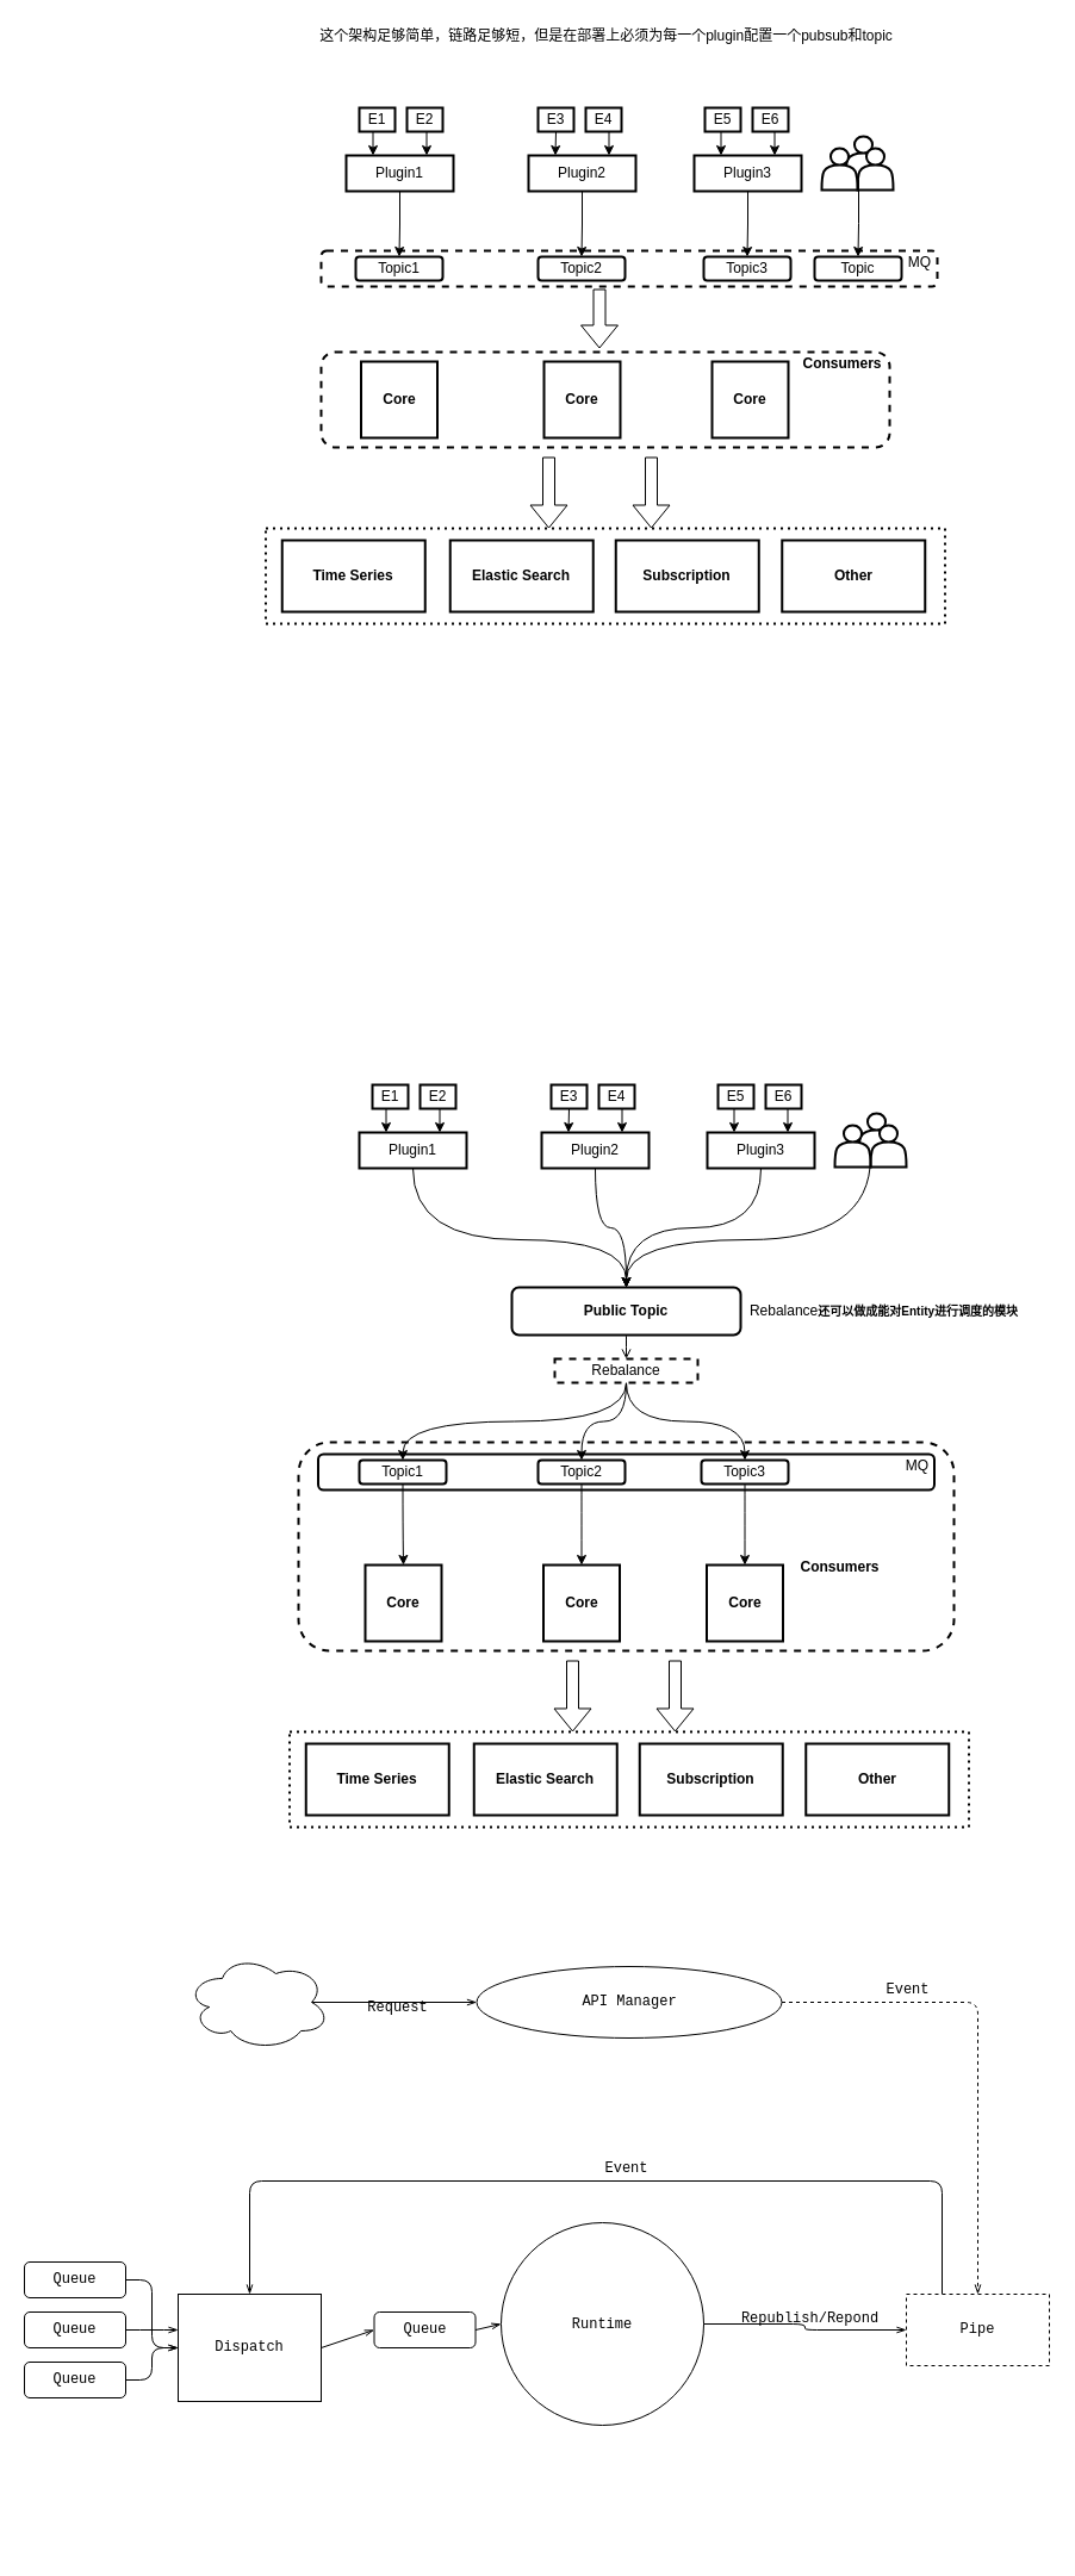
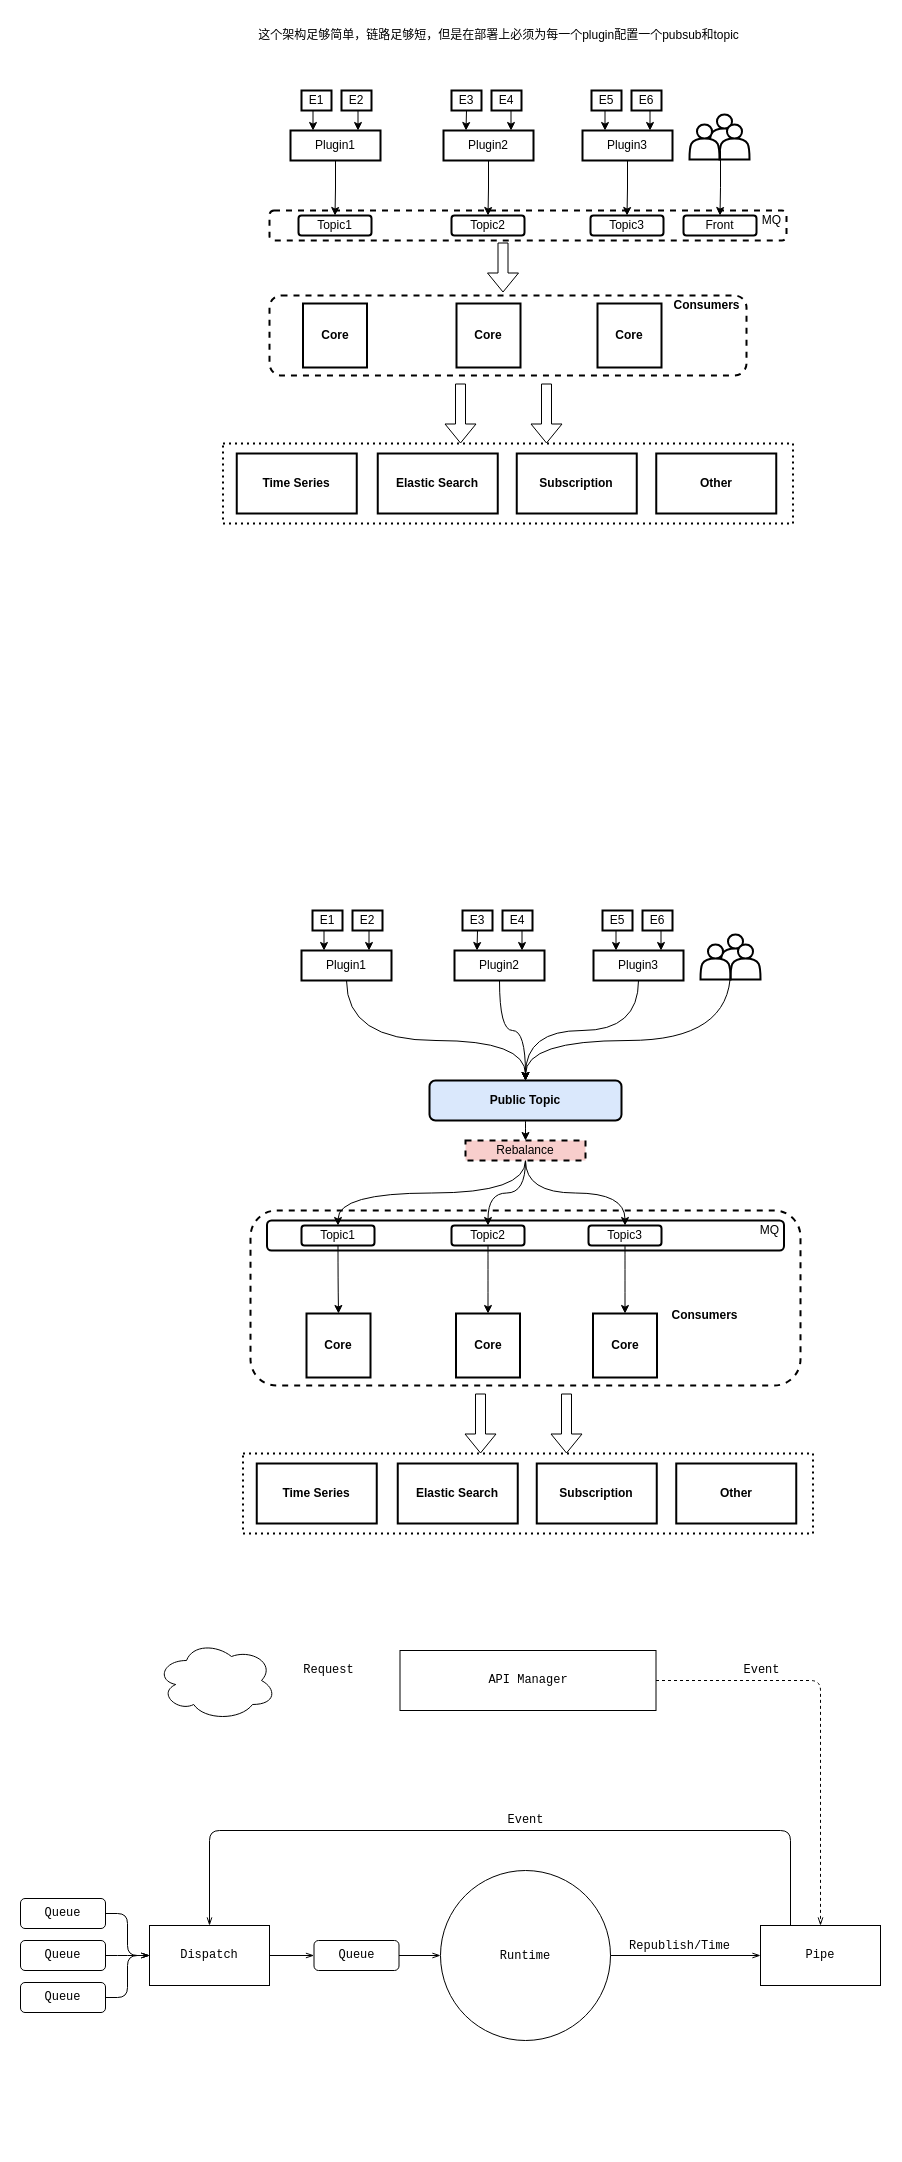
- <mxCell id="31" value="&lt;font color=&quot;#000000&quot;&gt;这个架构足够简单，链路足够短，但是在部署上必须为每一个plugin配置一个pubsub和topic&lt;/font&gt;" style="text;html=1;align=center;verticalAlign=middle;resizable=0;points=[];autosize=1;strokeColor=none;" parent="2" vertex="1"><mxGeometry x="237.5" width="500" height="20" as="geometry" /></mxCell>
+ <mxCell id="31" value="&lt;font color=&quot;#000000&quot;&gt;这个架构足够简单，链路足够短，但是在部署上必须为每一个plugin配置一个pubsub和topic&lt;/font&gt;" style="text;html=1;align=center;verticalAlign=middle;resizable=0;points=[];autosize=1;strokeColor=none;" parent="2" vertex="1"><mxGeometry x="227.5" y="5" width="500" height="20" as="geometry" /></mxCell>
- <mxCell id="33" value="&lt;font color=&quot;#000000&quot;&gt;Topic&lt;/font&gt;" style="rounded=1;whiteSpace=wrap;html=1;strokeColor=#000000;strokeWidth=2;fillColor=#FFFFFF;" parent="2" vertex="1"><mxGeometry x="663" y="195" width="73" height="20" as="geometry" /></mxCell>
+ <mxCell id="33" value="&lt;font color=&quot;#000000&quot;&gt;Front&lt;/font&gt;" style="rounded=1;whiteSpace=wrap;html=1;strokeColor=#000000;strokeWidth=2;fillColor=#FFFFFF;" parent="2" vertex="1"><mxGeometry x="663" y="195" width="73" height="20" as="geometry" /></mxCell>
- <mxCell id="85" value="&lt;b&gt;&lt;font color=&quot;#000000&quot;&gt;Public Topic&lt;/font&gt;&lt;/b&gt;" style="rounded=1;whiteSpace=wrap;html=1;strokeColor=#000000;strokeWidth=2;fillColor=#FFFFFF;" parent="2" vertex="1"><mxGeometry x="409" y="1060" width="192" height="40" as="geometry" /></mxCell>
+ <mxCell id="85" value="&lt;b&gt;&lt;font color=&quot;#000000&quot;&gt;Public Topic&lt;/font&gt;&lt;/b&gt;" style="rounded=1;whiteSpace=wrap;html=1;strokeColor=#000000;strokeWidth=2;fillColor=#dae8fc;" parent="2" vertex="1"><mxGeometry x="409" y="1060" width="192" height="40" as="geometry" /></mxCell>
- <mxCell id="95" value="&lt;span style=&quot;color: rgb(0 , 0 , 0)&quot;&gt;Rebalance&lt;/span&gt;&lt;font color=&quot;#000000&quot; style=&quot;font-size: 10px&quot;&gt;&lt;b&gt;还可以做成能对Entity进行调度的模块&lt;/b&gt;&lt;/font&gt;" style="text;html=1;align=center;verticalAlign=middle;resizable=0;points=[];autosize=1;strokeColor=none;" parent="2" vertex="1"><mxGeometry x="601" y="1070" width="240" height="20" as="geometry" /></mxCell>
- <mxCell id="94" style="edgeStyle=orthogonalEdgeStyle;curved=1;rounded=0;orthogonalLoop=1;jettySize=auto;html=1;exitX=0.5;exitY=1;exitDx=0;exitDy=0;entryX=0.5;entryY=0;entryDx=0;entryDy=0;strokeColor=#000000;endArrow=open;" parent="2" source="85" target="93" edge="1"><mxGeometry relative="1" as="geometry" /></mxCell>
+ <mxCell id="94" style="edgeStyle=orthogonalEdgeStyle;curved=1;rounded=0;orthogonalLoop=1;jettySize=auto;html=1;exitX=0.5;exitY=1;exitDx=0;exitDy=0;entryX=0.5;entryY=0;entryDx=0;entryDy=0;strokeColor=#000000;" parent="2" source="85" target="93" edge="1"><mxGeometry relative="1" as="geometry" /></mxCell>
- <mxCell id="93" value="&lt;font color=&quot;#000000&quot;&gt;Rebalance&lt;/font&gt;" style="rounded=0;whiteSpace=wrap;html=1;strokeColor=#000000;strokeWidth=2;fillColor=#FFFFFF;dashed=1;" parent="2" vertex="1"><mxGeometry x="445" y="1120" width="120" height="20" as="geometry" /></mxCell>
+ <mxCell id="93" value="&lt;font color=&quot;#000000&quot;&gt;Rebalance&lt;/font&gt;" style="rounded=0;whiteSpace=wrap;html=1;strokeColor=#000000;strokeWidth=2;fillColor=#f8cecc;dashed=1;" parent="2" vertex="1"><mxGeometry x="445" y="1120" width="120" height="20" as="geometry" /></mxCell>
- <mxCell id="107" style="edgeStyle=orthogonalEdgeStyle;html=1;exitX=0.875;exitY=0.5;exitDx=0;exitDy=0;exitPerimeter=0;fontFamily=Courier New;fontColor=#000000;endArrow=openThin;endFill=0;strokeColor=#000000;" edge="1" parent="2" source="108" target="101"><mxGeometry relative="1" as="geometry" /></mxCell>
- <mxCell id="101" value="API Manager" style="ellipse;whiteSpace=wrap;html=1;fontFamily=Courier New;" vertex="1" parent="2"><mxGeometry x="379.5" y="1630" width="256" height="60" as="geometry" /></mxCell>
+ <mxCell id="101" value="API Manager" style="rounded=0;whiteSpace=wrap;html=1;fontFamily=Courier New;" vertex="1" parent="2"><mxGeometry x="379.5" y="1630" width="256" height="60" as="geometry" /></mxCell>
- <mxCell id="109" value="Request" style="text;html=1;align=center;verticalAlign=middle;resizable=0;points=[];autosize=1;strokeColor=none;fillColor=none;fontFamily=Courier New;fontColor=#000000;" vertex="1" parent="2"><mxGeometry x="283" y="1656" width="60" height="18" as="geometry" /></mxCell>
+ <mxCell id="109" value="Request" style="text;html=1;align=center;verticalAlign=middle;resizable=0;points=[];autosize=1;strokeColor=none;fillColor=none;fontFamily=Courier New;fontColor=#000000;" vertex="1" parent="2"><mxGeometry x="278" y="1641" width="60" height="18" as="geometry" /></mxCell>
- <mxCell id="118" value="&lt;font color=&quot;#000000&quot;&gt;Republish/Repond&lt;/font&gt;" style="text;html=1;align=center;verticalAlign=middle;resizable=0;points=[];autosize=1;strokeColor=none;fillColor=none;fontFamily=Courier New;fontColor=#FFFFFF;" vertex="1" parent="2"><mxGeometry x="596.5" y="1917" width="125" height="18" as="geometry" /></mxCell>
+ <mxCell id="118" value="&lt;font color=&quot;#000000&quot;&gt;Republish/Time&lt;/font&gt;" style="text;html=1;align=center;verticalAlign=middle;resizable=0;points=[];autosize=1;strokeColor=none;fillColor=none;fontFamily=Courier New;fontColor=#FFFFFF;" vertex="1" parent="2"><mxGeometry x="596.5" y="1917" width="125" height="18" as="geometry" /></mxCell>
- <mxCell id="96" value="&lt;font face=&quot;Courier New&quot;&gt;Runtime&lt;/font&gt;" style="ellipse;whiteSpace=wrap;html=1;aspect=fixed;" vertex="1" parent="2"><mxGeometry x="400" y="1845" width="170" height="170" as="geometry" /></mxCell>
+ <mxCell id="96" value="&lt;font face=&quot;Courier New&quot;&gt;Runtime&lt;/font&gt;" style="ellipse;whiteSpace=wrap;html=1;aspect=fixed;" vertex="1" parent="2"><mxGeometry x="420" y="1850" width="170" height="170" as="geometry" /></mxCell>
- <mxCell id="103" value="Pipe" style="rounded=0;whiteSpace=wrap;html=1;fontFamily=Courier New;dashed=1;" vertex="1" parent="2"><mxGeometry x="740" y="1905" width="120" height="60" as="geometry" /></mxCell>
+ <mxCell id="103" value="Pipe" style="rounded=0;whiteSpace=wrap;html=1;fontFamily=Courier New;" vertex="1" parent="2"><mxGeometry x="740" y="1905" width="120" height="60" as="geometry" /></mxCell>
- <mxCell id="97" value="Dispatch" style="rounded=0;whiteSpace=wrap;html=1;fontFamily=Courier New;" vertex="1" parent="2"><mxGeometry x="129" y="1905" width="120" height="90" as="geometry" /></mxCell>
+ <mxCell id="97" value="Dispatch" style="rounded=0;whiteSpace=wrap;html=1;fontFamily=Courier New;" vertex="1" parent="2"><mxGeometry x="129" y="1905" width="120" height="60" as="geometry" /></mxCell>
